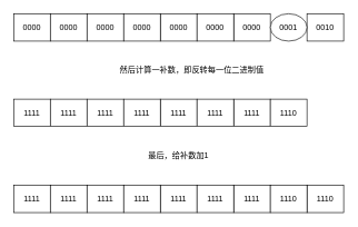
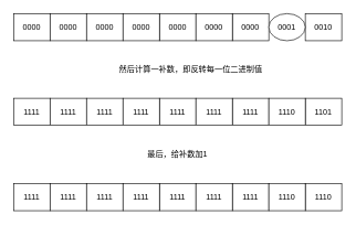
+ <mxCell id="17" value="1101" style="rounded=0;whiteSpace=wrap;html=1;" vertex="1" parent="13"><mxGeometry x="440" width="55" height="41" as="geometry" /></mxCell>
